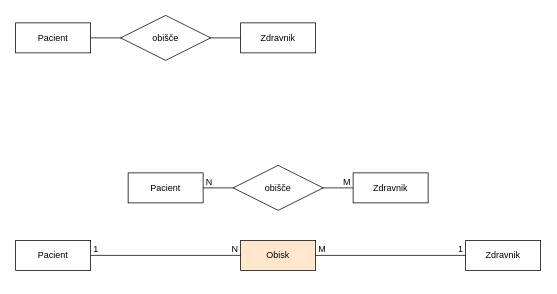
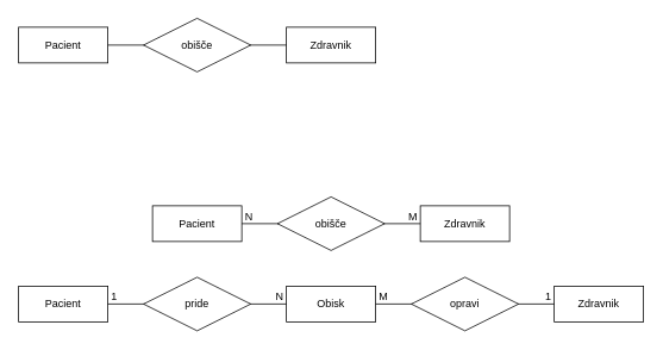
+ <mxCell id="21" value="pride" style="shape=rhombus;perimeter=rhombusPerimeter;whiteSpace=wrap;html=1;align=center;" parent="15" vertex="1"><mxGeometry x="140" width="120" height="60" as="geometry" /></mxCell>
- <mxCell id="17" value="Obisk" style="whiteSpace=wrap;html=1;align=center;fillColor=#ffe6cc;" parent="15" vertex="1"><mxGeometry x="300" y="10" width="100" height="40" as="geometry" /></mxCell>
+ <mxCell id="17" value="Obisk" style="whiteSpace=wrap;html=1;align=center;" parent="15" vertex="1"><mxGeometry x="300" y="10" width="100" height="40" as="geometry" /></mxCell>
+ <mxCell id="27" value="opravi" style="shape=rhombus;perimeter=rhombusPerimeter;whiteSpace=wrap;html=1;align=center;" parent="22" vertex="1"><mxGeometry x="140" width="120" height="60" as="geometry" /></mxCell>
